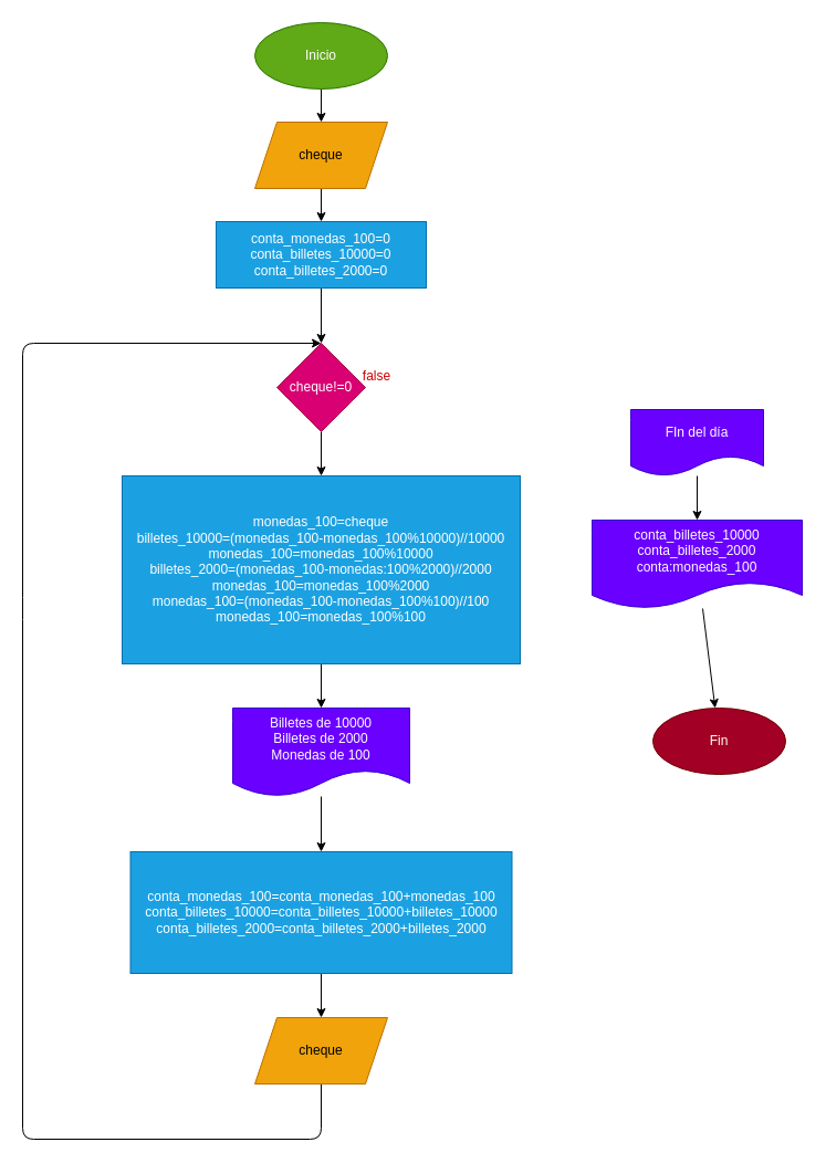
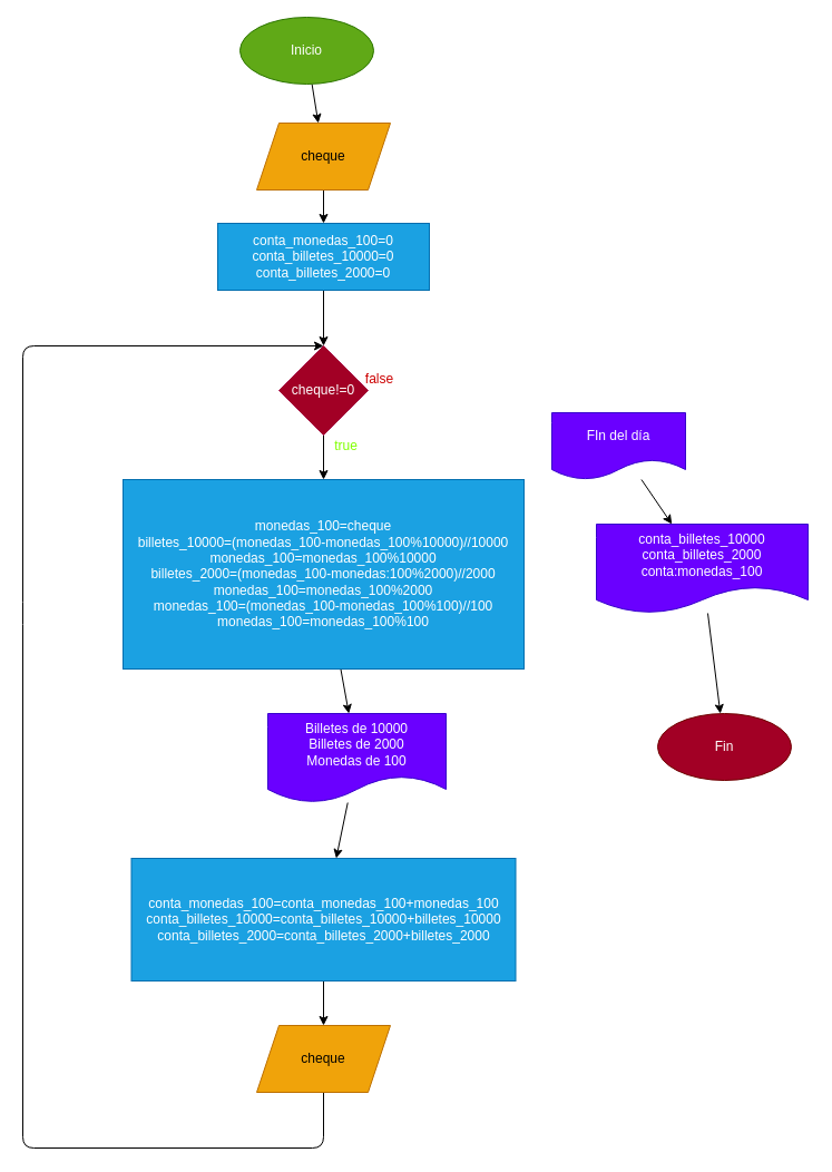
- <mxCell id="3" value="Inicio" style="ellipse;whiteSpace=wrap;html=1;fillColor=#60a917;fontColor=#ffffff;strokeColor=#2D7600;" vertex="1" parent="1"><mxGeometry x="230" y="20" width="120" height="60" as="geometry" /></mxCell>
+ <mxCell id="3" value="Inicio" style="ellipse;whiteSpace=wrap;html=1;fillColor=#60a917;fontColor=#ffffff;strokeColor=#2D7600;" vertex="1" parent="1"><mxGeometry x="215" y="15" width="120" height="60" as="geometry" /></mxCell>
- <mxCell id="9" value="cheque!=0" style="rhombus;whiteSpace=wrap;html=1;fillColor=#d80073;strokeColor=#A50040;fontColor=#ffffff;" vertex="1" parent="1"><mxGeometry x="250" y="310" width="80" height="80" as="geometry" /></mxCell>
+ <mxCell id="9" value="cheque!=0" style="rhombus;whiteSpace=wrap;html=1;fillColor=#a20025;strokeColor=#A50040;fontColor=#ffffff;" vertex="1" parent="1"><mxGeometry x="250" y="310" width="80" height="80" as="geometry" /></mxCell>
+ <mxCell id="24" value="true" style="text;html=1;align=center;verticalAlign=middle;resizable=0;points=[];autosize=1;strokeColor=none;fillColor=none;fontColor=#80FF00;" vertex="1" parent="1"><mxGeometry x="290" y="390" width="40" height="20" as="geometry" /></mxCell>
- <mxCell id="19" value="FIn del día" style="shape=document;whiteSpace=wrap;html=1;boundedLbl=1;fillColor=#6a00ff;strokeColor=#3700CC;fontColor=#ffffff;" vertex="1" parent="1"><mxGeometry x="570" y="370" width="120" height="60" as="geometry" /></mxCell>
+ <mxCell id="19" value="FIn del día" style="shape=document;whiteSpace=wrap;html=1;boundedLbl=1;fillColor=#6a00ff;strokeColor=#3700CC;fontColor=#ffffff;" vertex="1" parent="1"><mxGeometry x="495" y="370" width="120" height="60" as="geometry" /></mxCell>
- <mxCell id="13" value="Billetes de 10000&lt;br&gt;Billetes de 2000&lt;br&gt;Monedas de 100" style="shape=document;whiteSpace=wrap;html=1;boundedLbl=1;fillColor=#6a00ff;strokeColor=#3700CC;fontColor=#ffffff;" vertex="1" parent="1"><mxGeometry x="210" y="640" width="160" height="80" as="geometry" /></mxCell>
+ <mxCell id="13" value="Billetes de 10000&lt;br&gt;Billetes de 2000&lt;br&gt;Monedas de 100" style="shape=document;whiteSpace=wrap;html=1;boundedLbl=1;fillColor=#6a00ff;strokeColor=#3700CC;fontColor=#ffffff;" vertex="1" parent="1"><mxGeometry x="240" y="640" width="160" height="80" as="geometry" /></mxCell>
